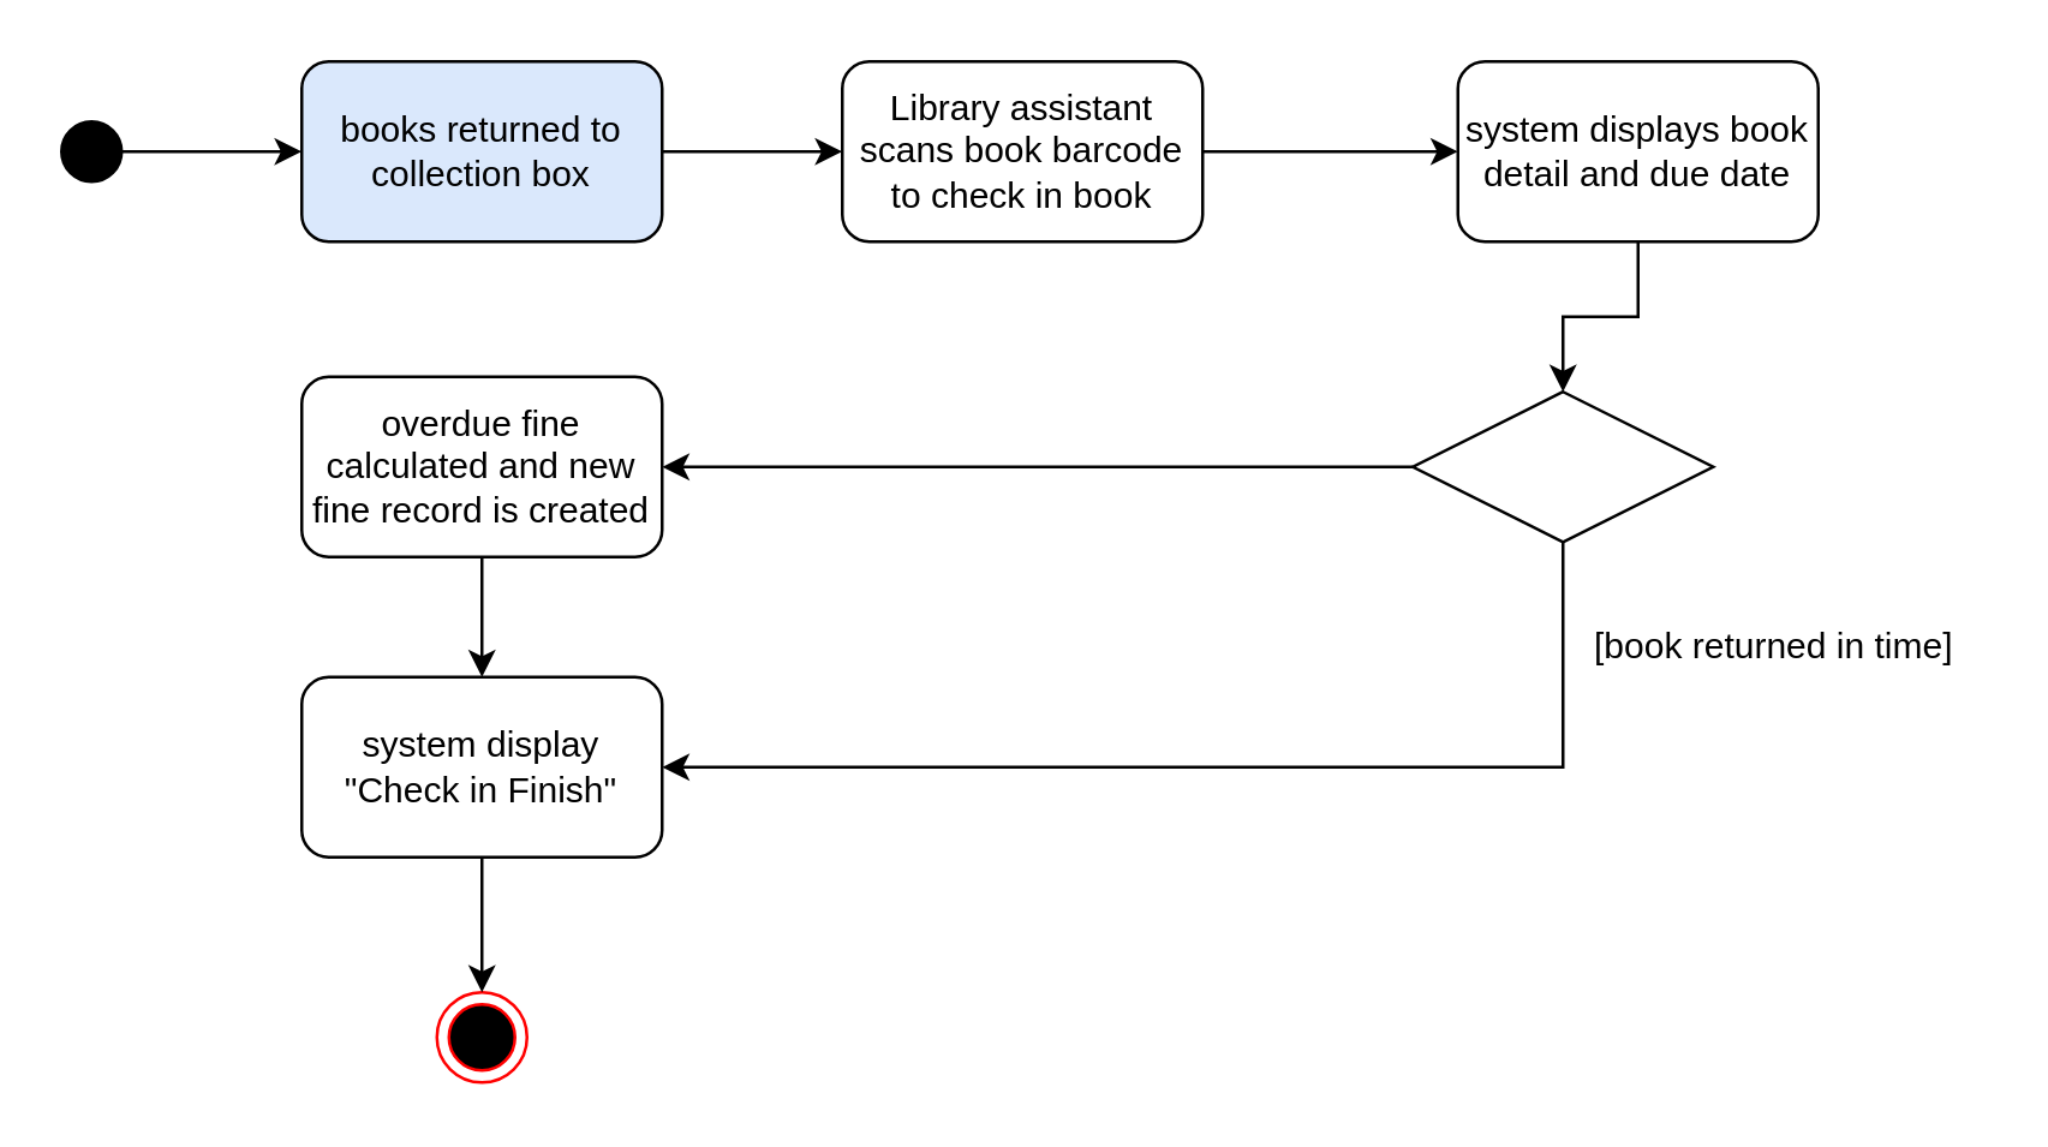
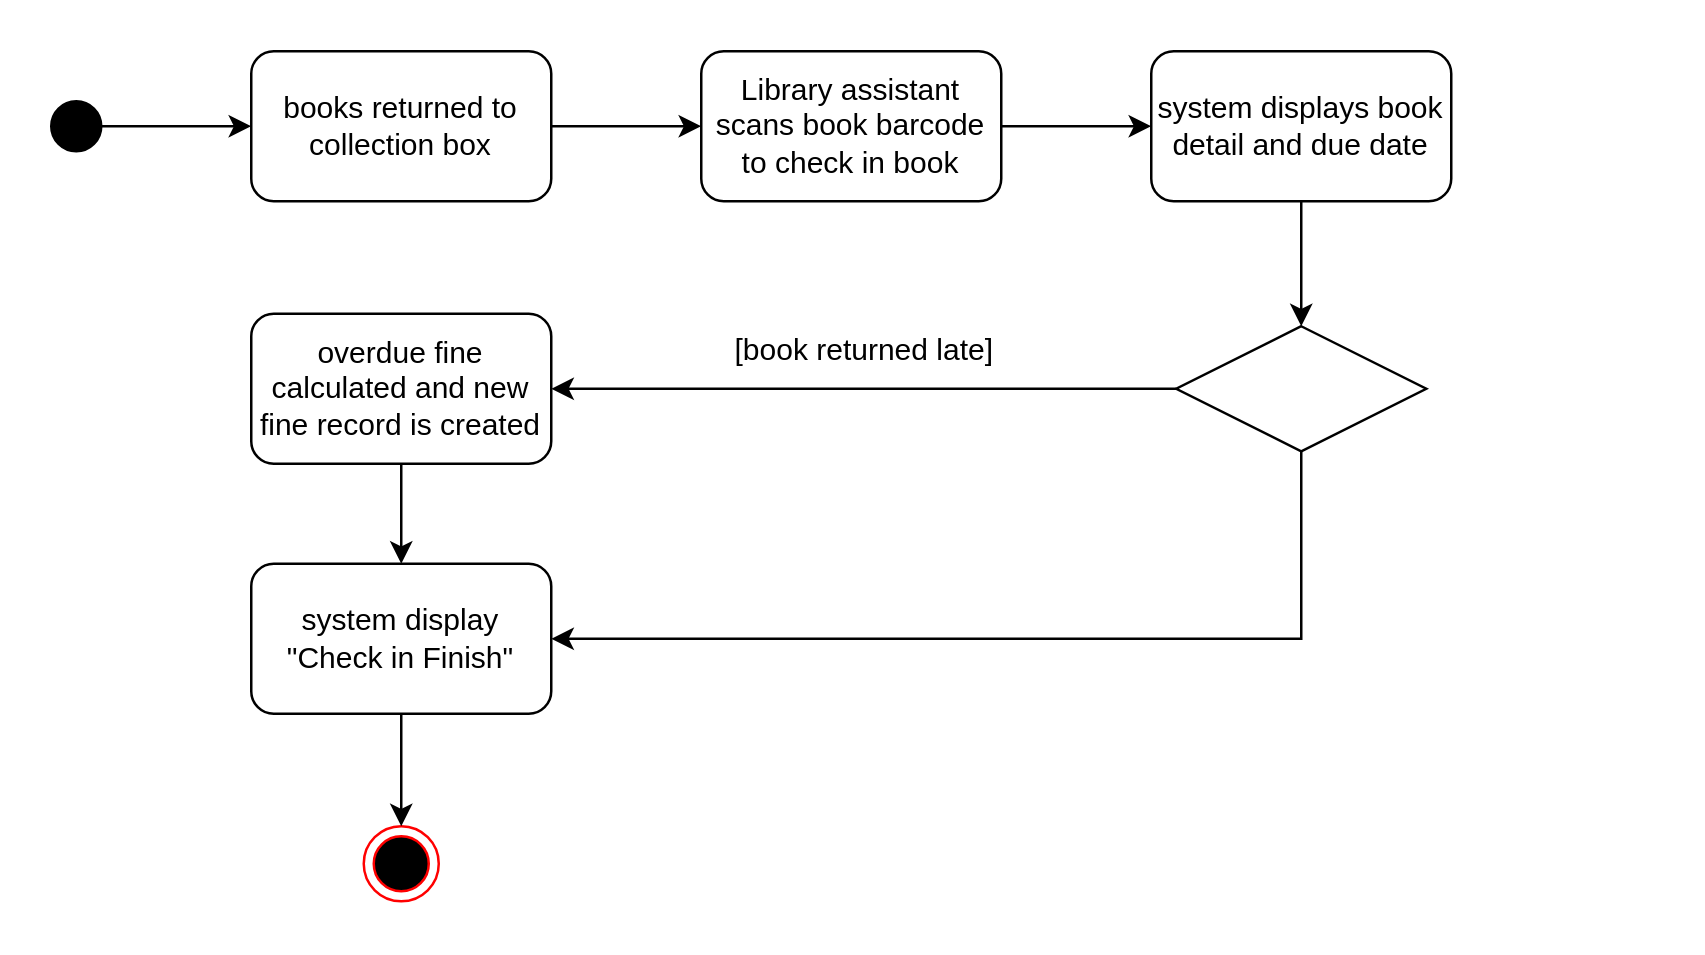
- <mxCell id="6" value="books returned to collection box" style="rounded=1;whiteSpace=wrap;html=1;fillColor=#dae8fc;" vertex="1" parent="1"><mxGeometry x="100" y="20" width="120" height="60" as="geometry" /></mxCell>
+ <mxCell id="6" value="books returned to collection box" style="rounded=1;whiteSpace=wrap;html=1;" vertex="1" parent="1"><mxGeometry x="100" y="20" width="120" height="60" as="geometry" /></mxCell>
- <mxCell id="10" value="system displays book detail and due date" style="rounded=1;whiteSpace=wrap;html=1;" vertex="1" parent="1"><mxGeometry x="485" y="20" width="120" height="60" as="geometry" /></mxCell>
+ <mxCell id="10" value="system displays book detail and due date" style="rounded=1;whiteSpace=wrap;html=1;" vertex="1" parent="1"><mxGeometry x="460" y="20" width="120" height="60" as="geometry" /></mxCell>
+ <mxCell id="15" value="[book returned late]" style="text;html=1;align=center;verticalAlign=middle;resizable=0;points=[];autosize=1;strokeColor=none;fillColor=none;" vertex="1" parent="1"><mxGeometry x="280" y="125" width="130" height="30" as="geometry" /></mxCell>
- <mxCell id="16" value="[book returned in time]" style="text;html=1;align=center;verticalAlign=middle;resizable=0;points=[];autosize=1;strokeColor=none;fillColor=none;" vertex="1" parent="1"><mxGeometry x="520" y="200" width="140" height="30" as="geometry" /></mxCell>
